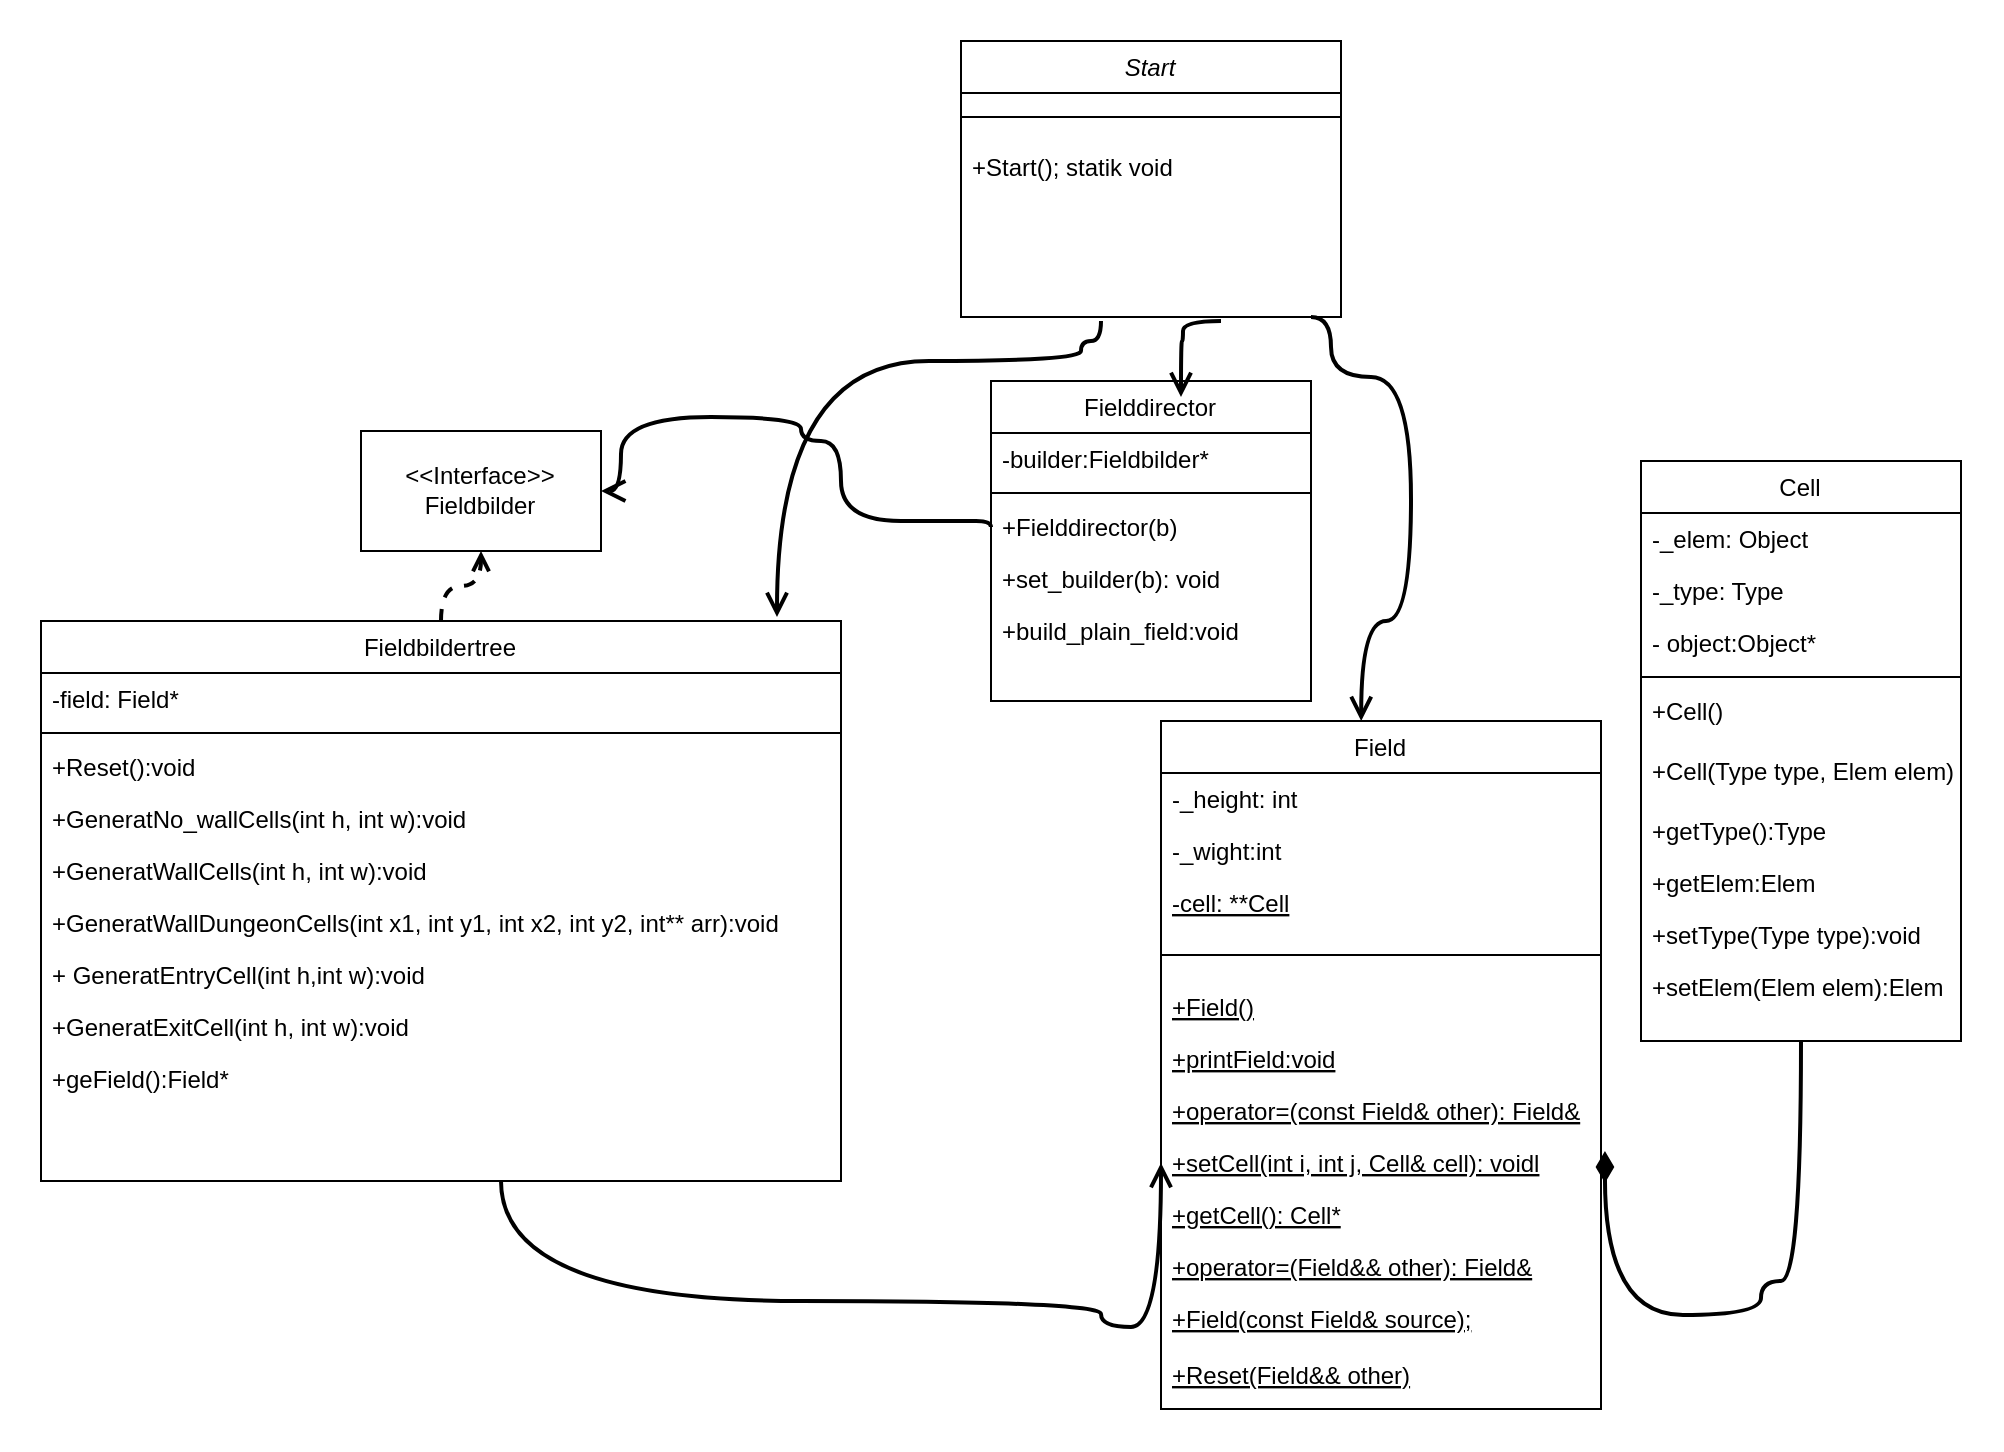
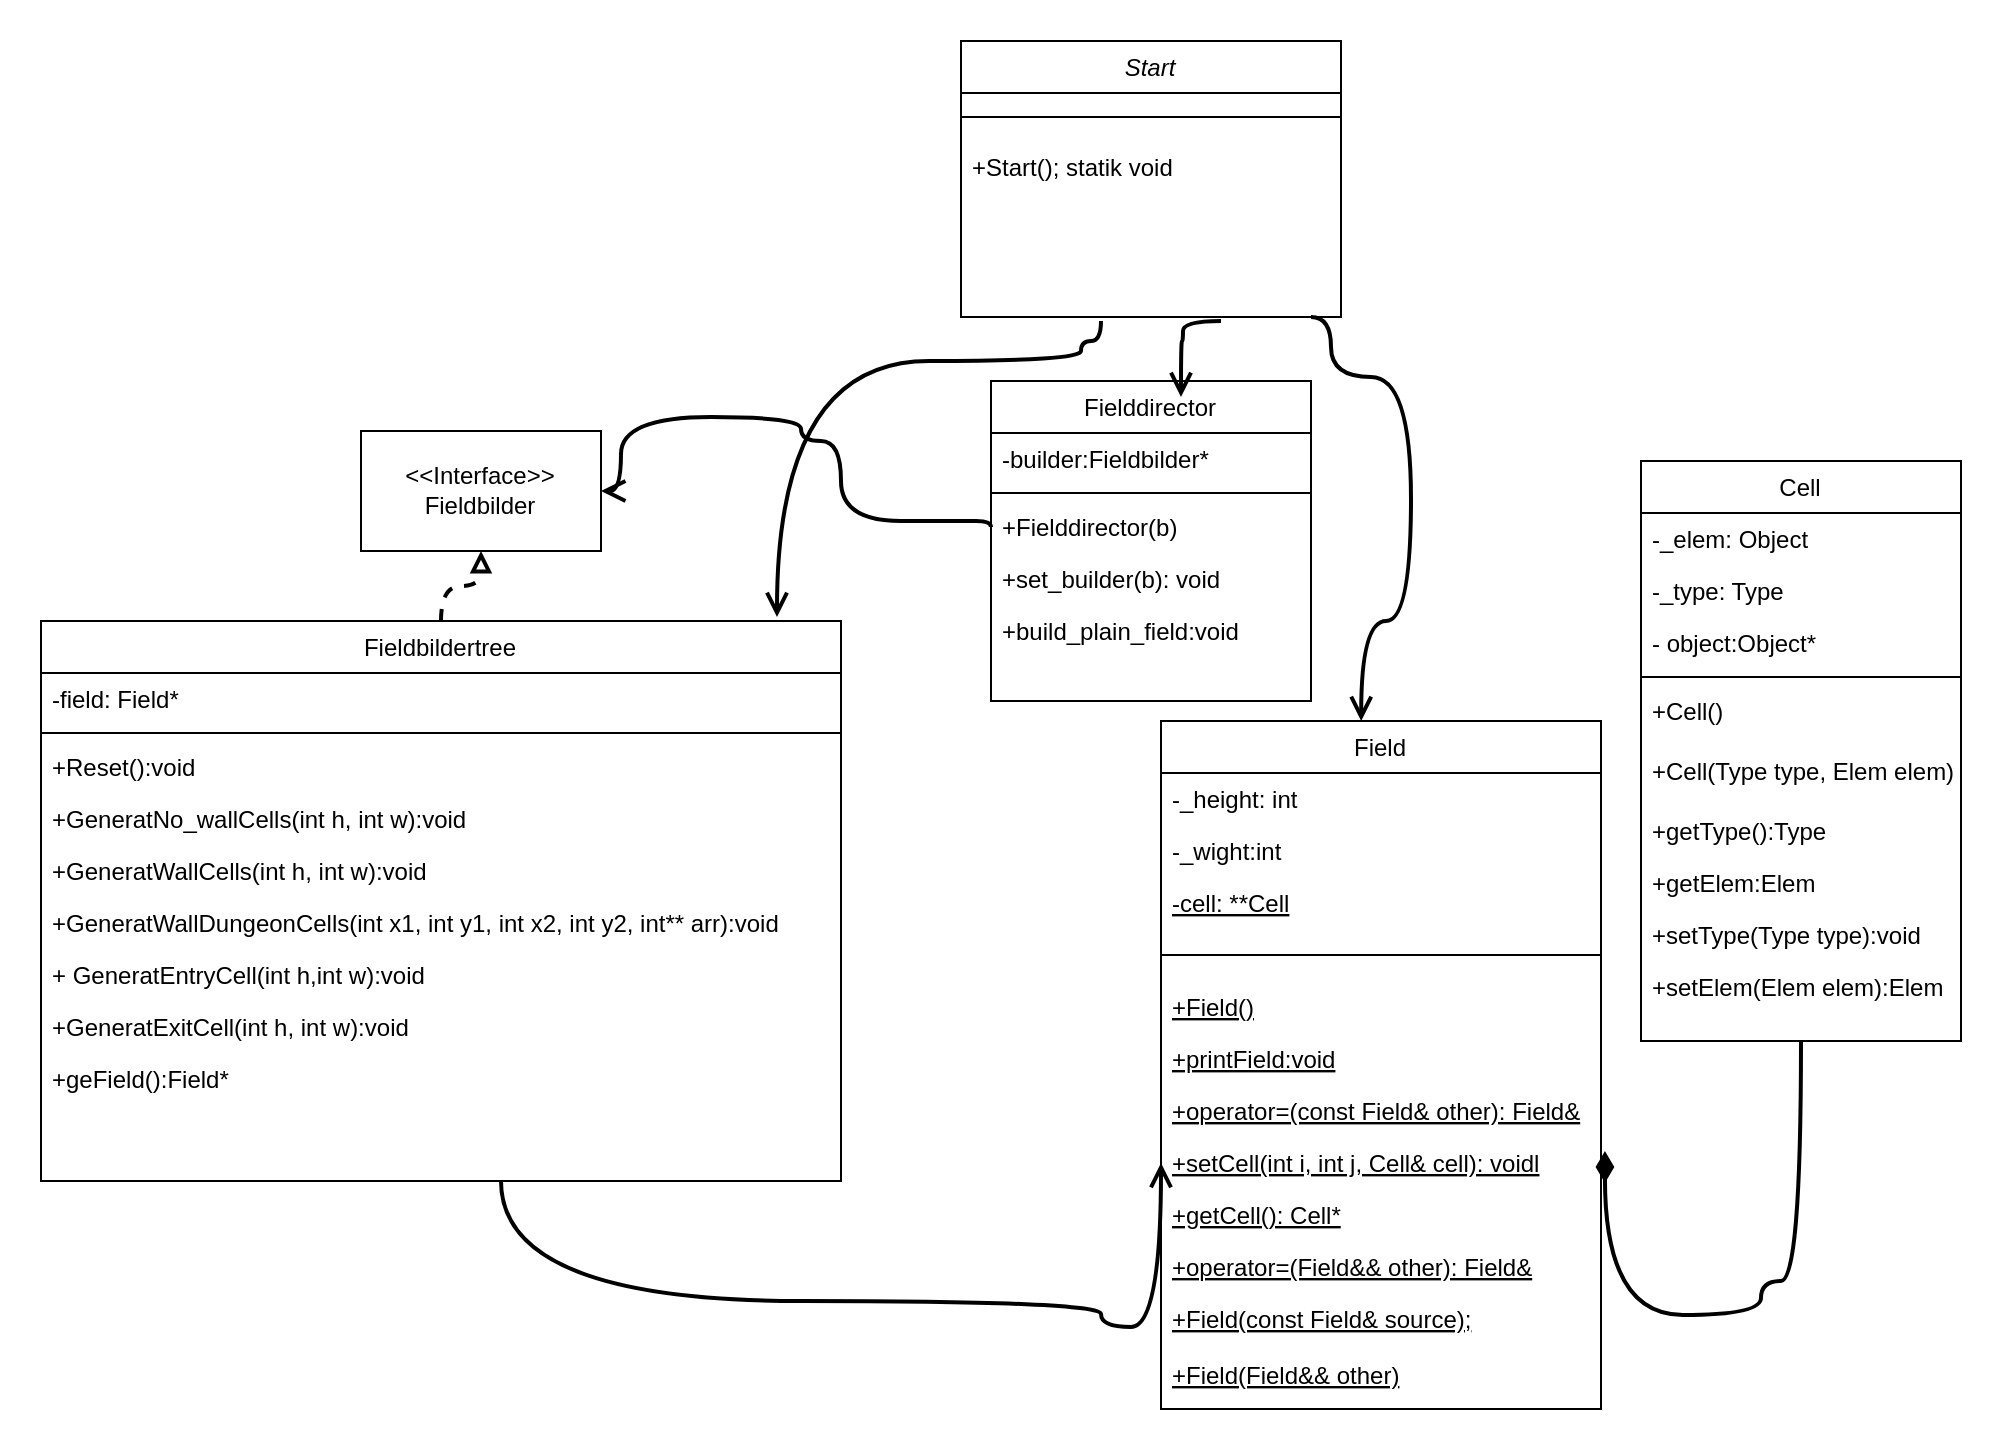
- <mxCell id="46" value="" style="curved=1;endArrow=open;html=1;rounded=0;strokeWidth=2;edgeStyle=orthogonalEdgeStyle;exitX=0.5;exitY=0;exitDx=0;exitDy=0;entryX=0.5;entryY=1;entryDx=0;entryDy=0;dashed=1;endFill=0;" edge="1" parent="1" source="18" target="51"><mxGeometry width="50" height="50" relative="1" as="geometry"><mxPoint x="310" y="300" as="sourcePoint" /><mxPoint x="170" y="260" as="targetPoint" /><Array as="points" /></mxGeometry></mxCell>
+ <mxCell id="46" value="" style="curved=1;endArrow=block;html=1;rounded=0;strokeWidth=2;edgeStyle=orthogonalEdgeStyle;exitX=0.5;exitY=0;exitDx=0;exitDy=0;entryX=0.5;entryY=1;entryDx=0;entryDy=0;dashed=1;endFill=0;" edge="1" parent="1" source="18" target="51"><mxGeometry width="50" height="50" relative="1" as="geometry"><mxPoint x="310" y="300" as="sourcePoint" /><mxPoint x="170" y="260" as="targetPoint" /><Array as="points" /></mxGeometry></mxCell>
- <mxCell id="17" value="+Reset(Field&amp;&amp; other)" style="text;align=left;verticalAlign=top;spacingLeft=4;spacingRight=4;overflow=hidden;rotatable=0;points=[[0,0.5],[1,0.5]];portConstraint=eastwest;fontStyle=4" vertex="1" parent="5"><mxGeometry y="314" width="220" height="26" as="geometry" /></mxCell>
+ <mxCell id="17" value="+Field(Field&amp;&amp; other)" style="text;align=left;verticalAlign=top;spacingLeft=4;spacingRight=4;overflow=hidden;rotatable=0;points=[[0,0.5],[1,0.5]];portConstraint=eastwest;fontStyle=4" vertex="1" parent="5"><mxGeometry y="314" width="220" height="26" as="geometry" /></mxCell>
